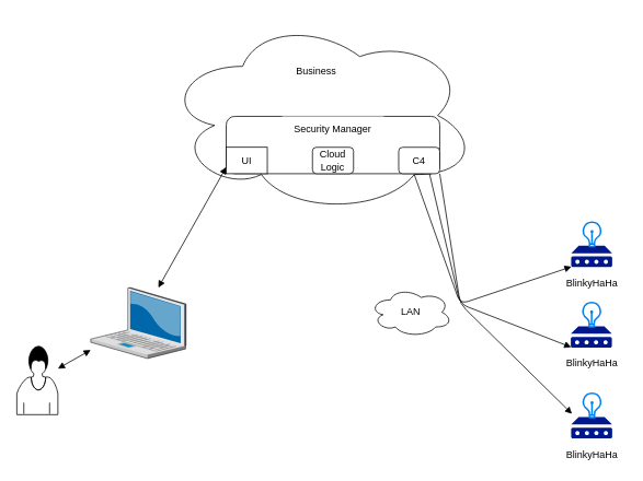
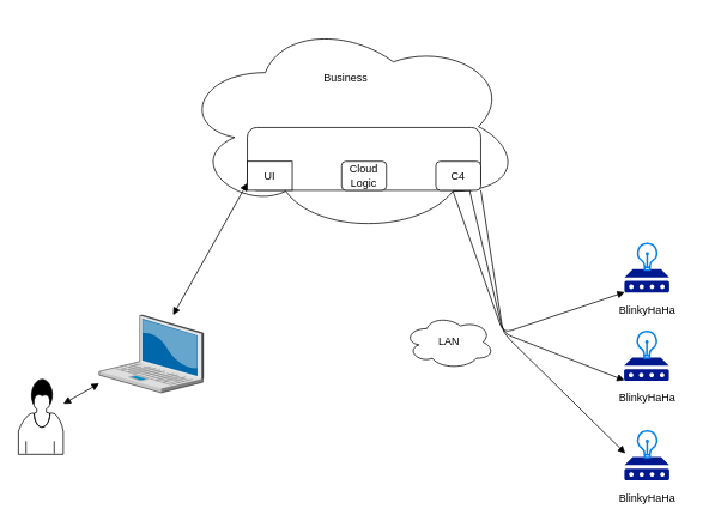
- <mxCell id="10" value="Security Manager" style="rounded=1;whiteSpace=wrap;html=1;strokeColor=none;" parent="1" vertex="1"><mxGeometry x="340" y="141" width="130" height="32.25" as="geometry" /></mxCell>
